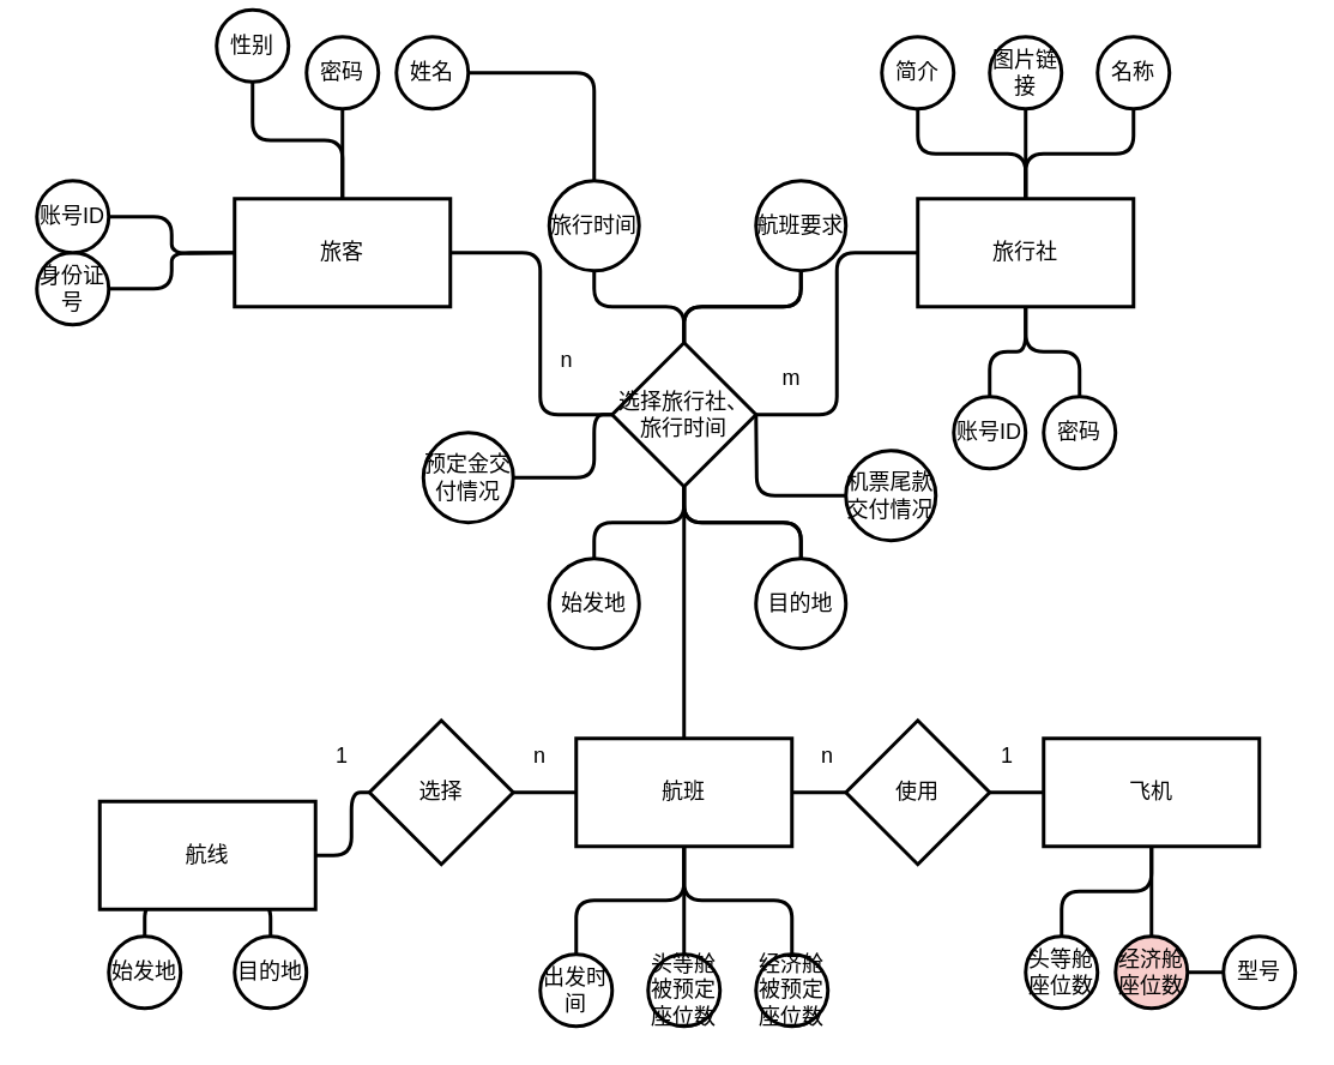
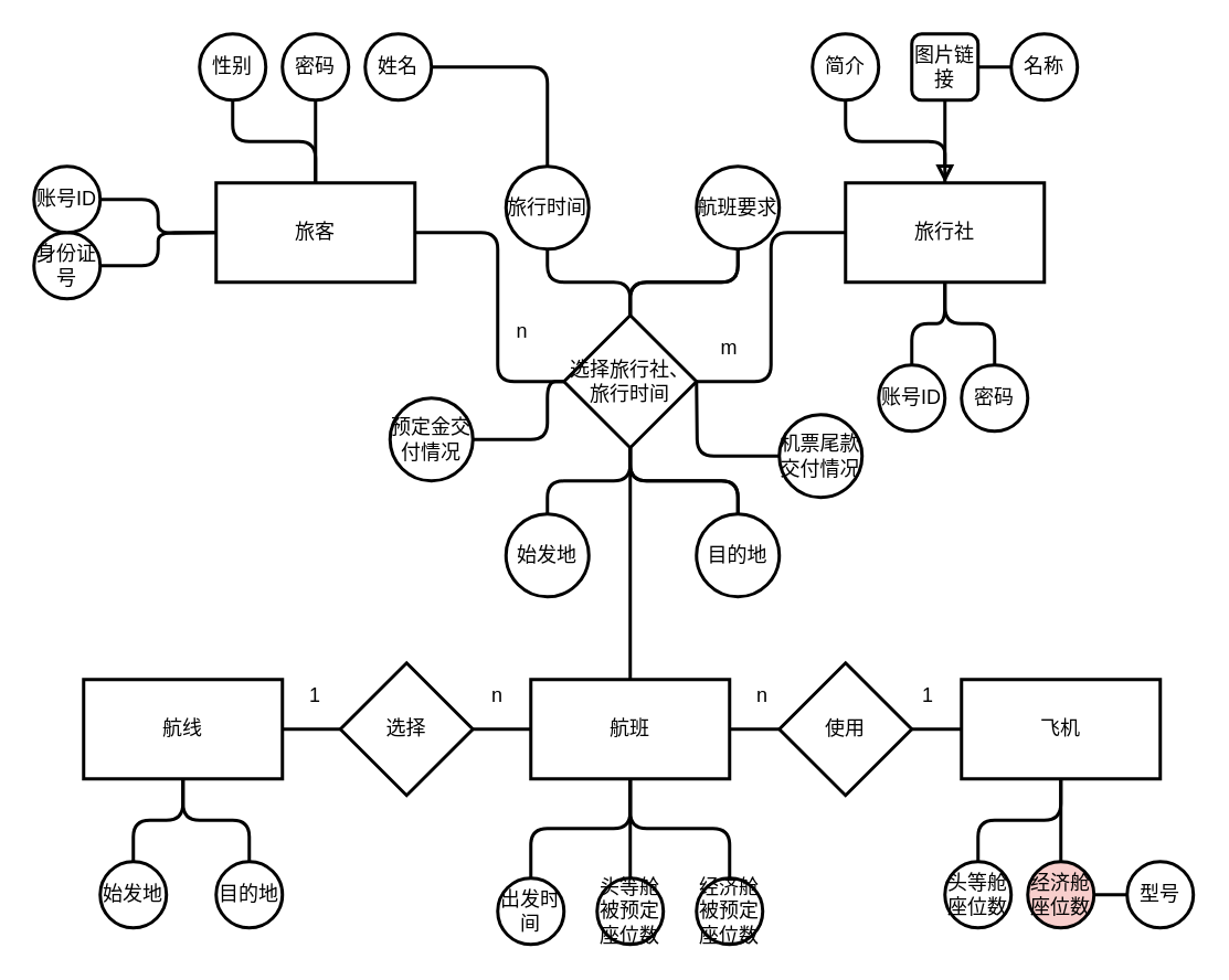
- <mxCell id="10" value="性别" style="ellipse;whiteSpace=wrap;html=1;strokeWidth=2;" parent="1" vertex="1"><mxGeometry x="120" y="5" width="40" height="40" as="geometry" /></mxCell>
+ <mxCell id="10" value="性别" style="ellipse;whiteSpace=wrap;html=1;strokeWidth=2;" parent="1" vertex="1"><mxGeometry x="120" y="20" width="40" height="40" as="geometry" /></mxCell>
- <mxCell id="38" value="图片链接" style="ellipse;whiteSpace=wrap;html=1;strokeWidth=2;" parent="1" vertex="1"><mxGeometry x="550" y="20" width="40" height="40" as="geometry" /></mxCell>
+ <mxCell id="38" value="图片链接" style="whiteSpace=wrap;html=1;strokeWidth=2;rounded=1;" parent="1" vertex="1"><mxGeometry x="550" y="20" width="40" height="40" as="geometry" /></mxCell>
- <mxCell id="39" style="edgeStyle=orthogonalEdgeStyle;rounded=1;orthogonalLoop=1;jettySize=auto;html=1;entryX=0.5;entryY=0;entryDx=0;entryDy=0;endArrow=none;endFill=0;strokeWidth=2;" parent="1" source="40" target="5" edge="1"><mxGeometry relative="1" as="geometry" /></mxCell>
+ <mxCell id="39" style="edgeStyle=orthogonalEdgeStyle;rounded=1;orthogonalLoop=1;jettySize=auto;html=1;endArrow=none;endFill=0;strokeWidth=2;" parent="1" source="40" target="38" edge="1"><mxGeometry relative="1" as="geometry" /></mxCell>
- <mxCell id="35" style="edgeStyle=orthogonalEdgeStyle;rounded=1;orthogonalLoop=1;jettySize=auto;html=1;entryX=0.5;entryY=0;entryDx=0;entryDy=0;endArrow=none;endFill=0;strokeWidth=2;" parent="1" source="36" target="5" edge="1"><mxGeometry relative="1" as="geometry" /></mxCell>
+ <mxCell id="35" style="edgeStyle=orthogonalEdgeStyle;rounded=1;orthogonalLoop=1;jettySize=auto;html=1;entryX=0.5;entryY=0;entryDx=0;entryDy=0;endArrow=block;endFill=0;strokeWidth=2;" parent="1" source="36" target="5" edge="1"><mxGeometry relative="1" as="geometry" /></mxCell>
- <mxCell id="56" value="航线" style="rounded=0;whiteSpace=wrap;html=1;strokeWidth=2;" vertex="1" parent="1"><mxGeometry x="55" y="445" width="120" height="60" as="geometry" /></mxCell>
+ <mxCell id="56" value="航线" style="rounded=0;whiteSpace=wrap;html=1;strokeWidth=2;" vertex="1" parent="1"><mxGeometry x="50" y="410" width="120" height="60" as="geometry" /></mxCell>
